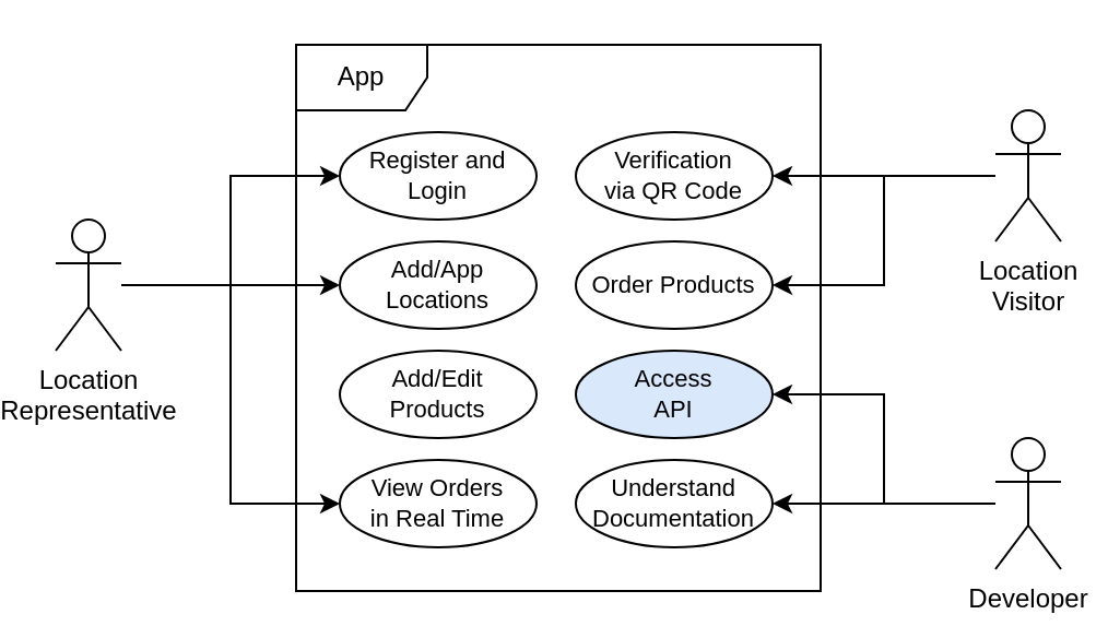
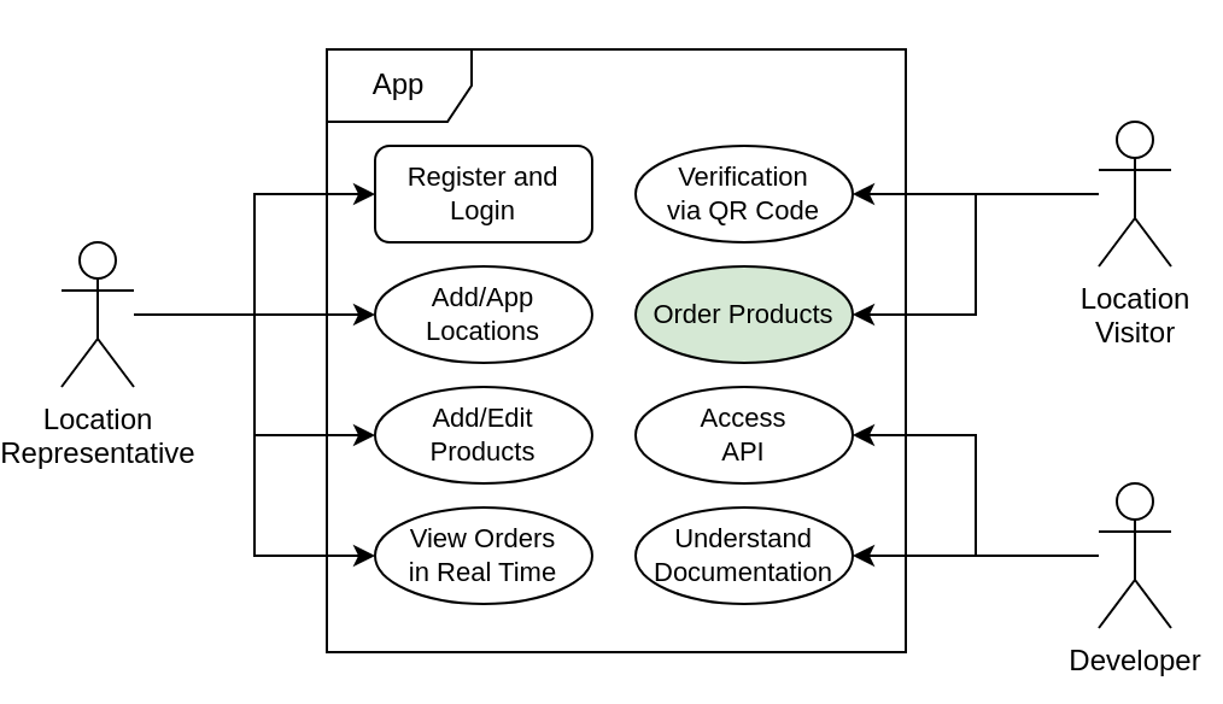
- <mxCell id="14" value="Register and&lt;br style=&quot;font-size: 11px;&quot;&gt;Login" style="ellipse;whiteSpace=wrap;html=1;fontSize=11;" vertex="1" parent="1"><mxGeometry x="150" y="60" width="90" height="40" as="geometry" /></mxCell>
+ <mxCell id="14" value="Register and&lt;br style=&quot;font-size: 11px;&quot;&gt;Login" style="whiteSpace=wrap;html=1;fontSize=11;rounded=1;" vertex="1" parent="1"><mxGeometry x="150" y="60" width="90" height="40" as="geometry" /></mxCell>
- <mxCell id="17" value="Order Products" style="ellipse;whiteSpace=wrap;html=1;fontSize=11;" vertex="1" parent="1"><mxGeometry x="258" y="110" width="90" height="40" as="geometry" /></mxCell>
+ <mxCell id="17" value="Order Products" style="ellipse;whiteSpace=wrap;html=1;fontSize=11;fillColor=#d5e8d4;" vertex="1" parent="1"><mxGeometry x="258" y="110" width="90" height="40" as="geometry" /></mxCell>
+ <mxCell id="5" style="edgeStyle=orthogonalEdgeStyle;rounded=0;orthogonalLoop=1;jettySize=auto;html=1;entryX=0;entryY=0.5;entryDx=0;entryDy=0;" edge="1" parent="1" source="7" target="16"><mxGeometry relative="1" as="geometry" /></mxCell>
- <mxCell id="20" value="Access&lt;br style=&quot;font-size: 11px;&quot;&gt;API" style="ellipse;whiteSpace=wrap;html=1;fontSize=11;fillColor=#dae8fc;" vertex="1" parent="1"><mxGeometry x="258" y="160" width="90" height="40" as="geometry" /></mxCell>
+ <mxCell id="20" value="Access&lt;br style=&quot;font-size: 11px;&quot;&gt;API" style="ellipse;whiteSpace=wrap;html=1;fontSize=11;" vertex="1" parent="1"><mxGeometry x="258" y="160" width="90" height="40" as="geometry" /></mxCell>
